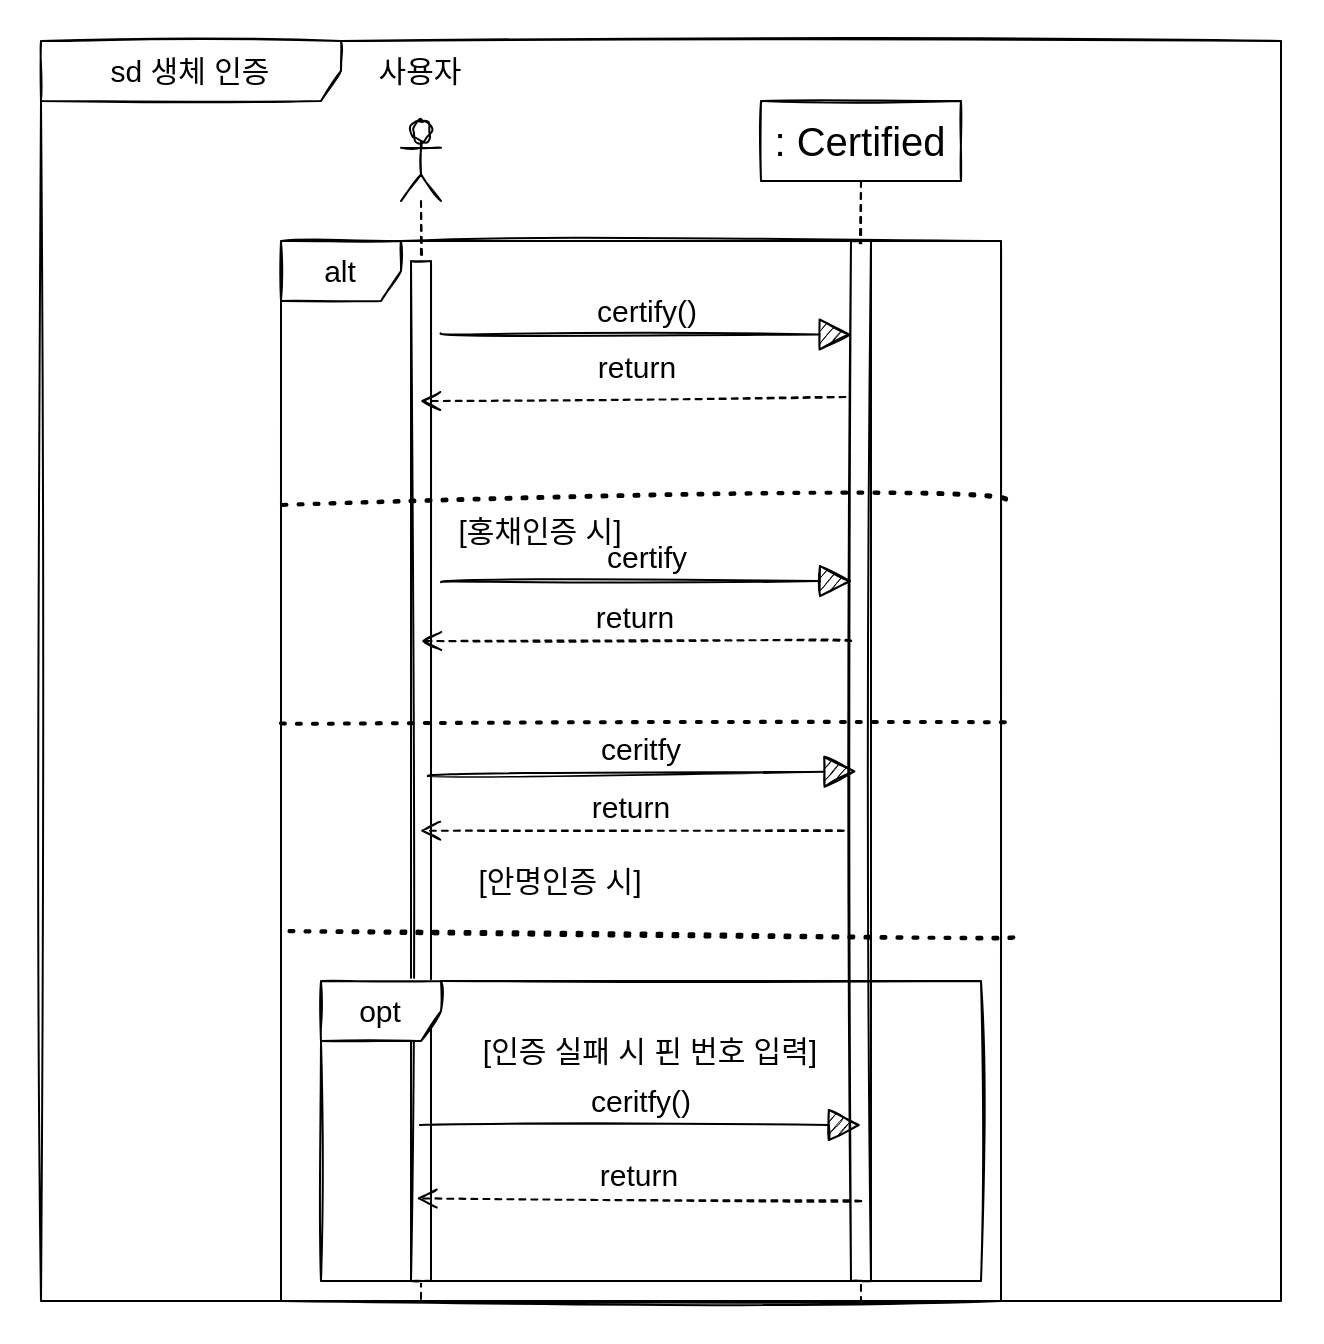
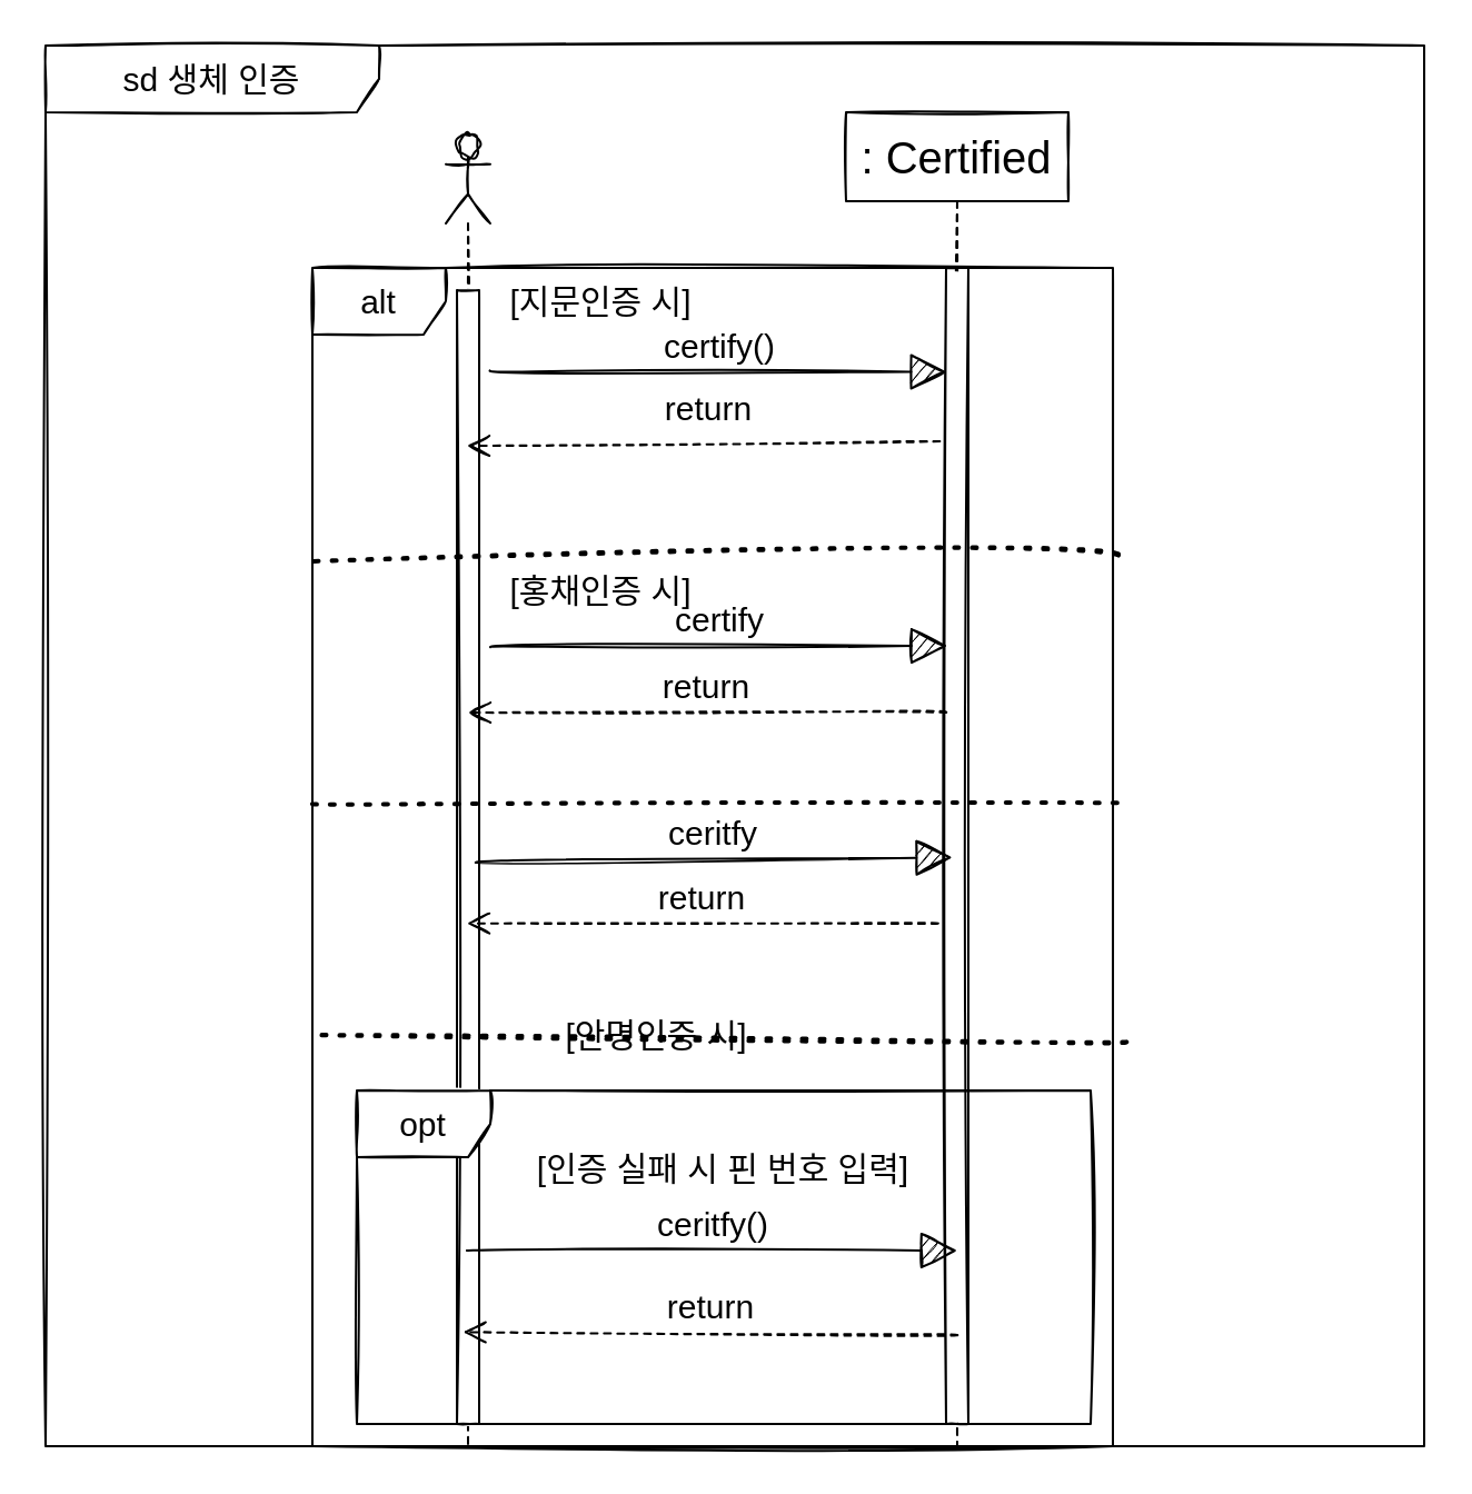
- <mxCell id="8" value="사용자" style="text;html=1;strokeColor=none;fillColor=none;align=center;verticalAlign=middle;whiteSpace=wrap;rounded=0;sketch=1;hachureGap=4;fontFamily=Helvetica;fontSize=15;" parent="1" vertex="1"><mxGeometry x="180" y="20" width="60" height="30" as="geometry" /></mxCell>
+ <mxCell id="21" value="[지문인증 시]" style="text;html=1;strokeColor=none;fillColor=none;align=center;verticalAlign=middle;whiteSpace=wrap;rounded=0;sketch=1;hachureGap=4;fontFamily=Helvetica;fontSize=15;" parent="1" vertex="1"><mxGeometry x="220" y="120" width="100" height="30" as="geometry" /></mxCell>
- <mxCell id="24" value="[안명인증 시]" style="text;html=1;strokeColor=none;fillColor=none;align=center;verticalAlign=middle;whiteSpace=wrap;rounded=0;sketch=1;hachureGap=4;fontFamily=Helvetica;fontSize=15;" parent="1" vertex="1"><mxGeometry x="220" y="430" width="120" height="20" as="geometry" /></mxCell>
+ <mxCell id="24" value="[안명인증 시]" style="text;html=1;strokeColor=none;fillColor=none;align=center;verticalAlign=middle;whiteSpace=wrap;rounded=0;sketch=1;hachureGap=4;fontFamily=Helvetica;fontSize=15;" parent="1" vertex="1"><mxGeometry x="235" y="455" width="120" height="20" as="geometry" /></mxCell>
